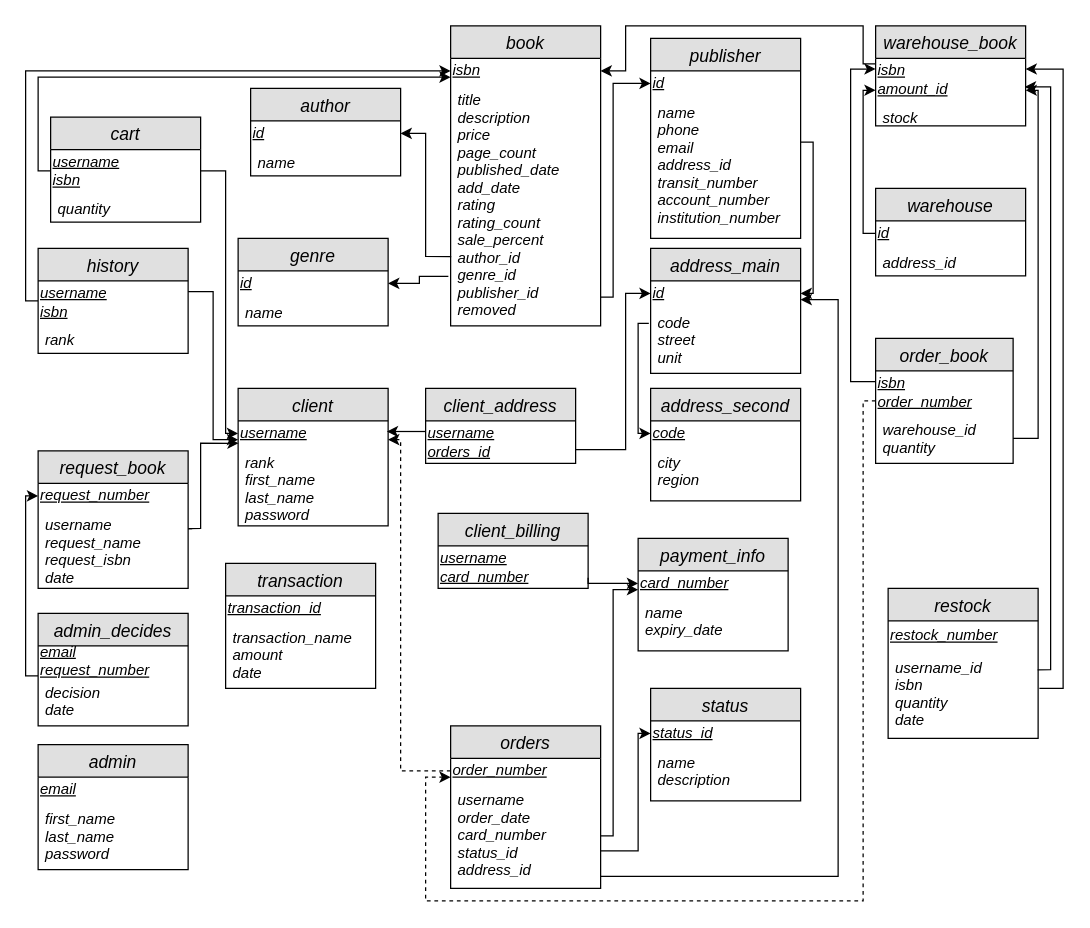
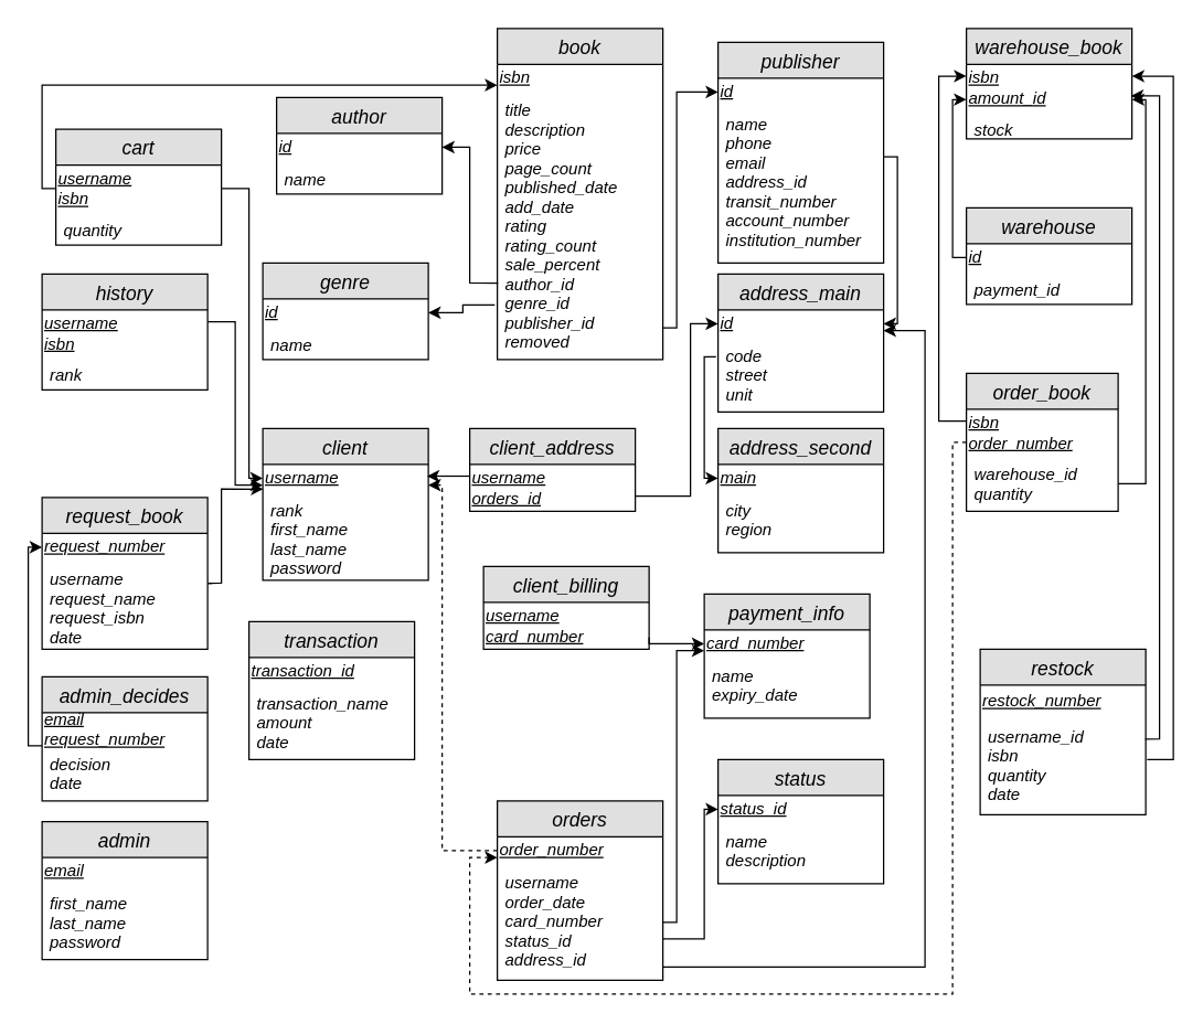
- <mxCell id="15" style="edgeStyle=orthogonalEdgeStyle;rounded=0;orthogonalLoop=1;jettySize=auto;html=1;entryX=1;entryY=0.5;entryDx=0;entryDy=0;exitX=-0.001;exitY=0.128;exitDx=0;exitDy=0;exitPerimeter=0;" parent="1" source="22" target="31" edge="1"><mxGeometry relative="1" as="geometry"><Array as="points"><mxPoint x="690" y="50" /><mxPoint x="690" y="20" /><mxPoint x="500" y="20" /><mxPoint x="500" y="56" /></Array></mxGeometry></mxCell>
- <mxCell id="8" style="edgeStyle=orthogonalEdgeStyle;rounded=0;orthogonalLoop=1;jettySize=auto;html=1;entryX=0;entryY=0.5;entryDx=0;entryDy=0;" parent="1" source="9" target="31" edge="1"><mxGeometry relative="1" as="geometry"><mxPoint x="320" y="20" as="targetPoint" /><Array as="points"><mxPoint x="20" y="240" /><mxPoint x="20" y="56" /></Array></mxGeometry></mxCell>
- <mxCell id="71" value="address_id" style="text;strokeColor=none;fillColor=none;spacingLeft=4;spacingRight=4;overflow=hidden;rotatable=0;points=[[0,0.5],[1,0.5]];portConstraint=eastwest;fontSize=12;fontStyle=2;align=left;" parent="69" vertex="1"><mxGeometry y="46" width="120" height="24" as="geometry" /></mxCell>
+ <mxCell id="71" value="payment_id" style="text;strokeColor=none;fillColor=none;spacingLeft=4;spacingRight=4;overflow=hidden;rotatable=0;points=[[0,0.5],[1,0.5]];portConstraint=eastwest;fontSize=12;fontStyle=2;align=left;" parent="69" vertex="1"><mxGeometry y="46" width="120" height="24" as="geometry" /></mxCell>
- <mxCell id="27" value="&lt;i&gt;&lt;u&gt;code&lt;/u&gt;&lt;/i&gt;" style="text;html=1;strokeColor=none;fillColor=none;align=left;verticalAlign=middle;whiteSpace=wrap;rounded=0;" parent="26" vertex="1"><mxGeometry y="26" width="120" height="20" as="geometry" /></mxCell>
+ <mxCell id="27" value="&lt;i&gt;&lt;u&gt;main&lt;/u&gt;&lt;/i&gt;" style="text;html=1;strokeColor=none;fillColor=none;align=left;verticalAlign=middle;whiteSpace=wrap;rounded=0;" parent="26" vertex="1"><mxGeometry y="26" width="120" height="20" as="geometry" /></mxCell>
